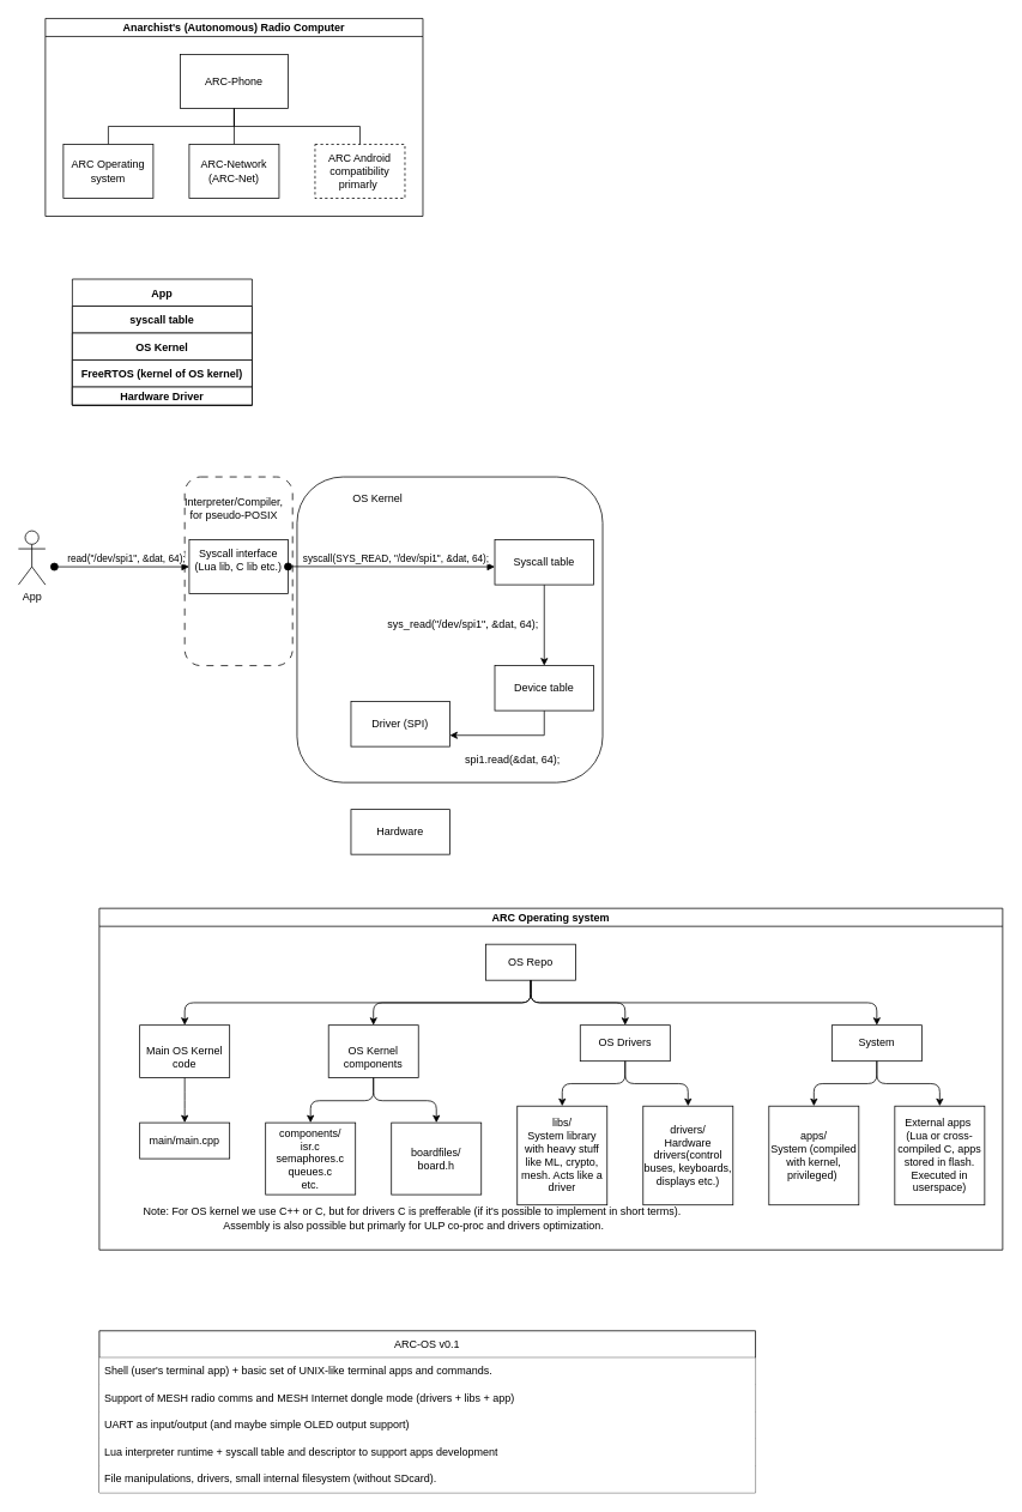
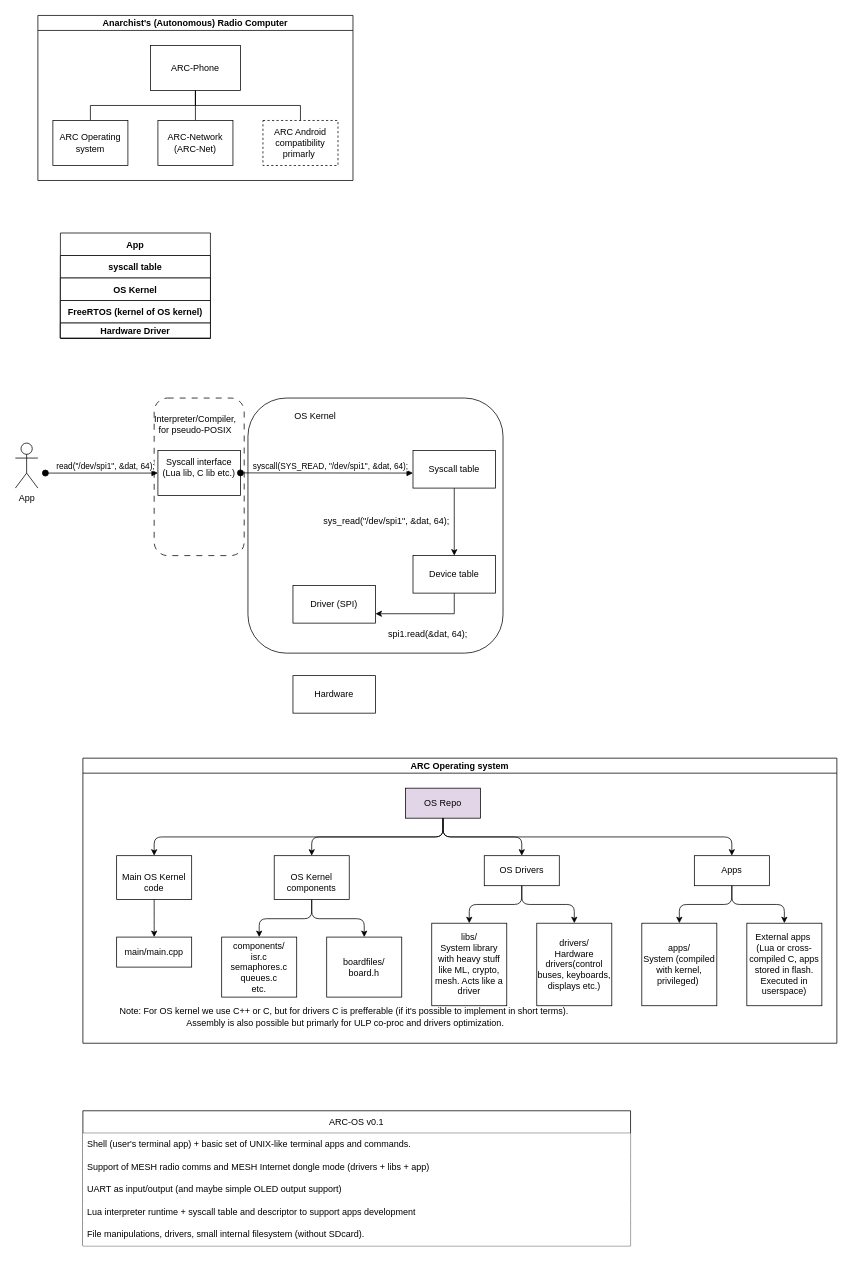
- <mxCell id="34" value="OS Repo" style="whiteSpace=wrap;html=1;" vertex="1" parent="33"><mxGeometry x="430" y="40" width="100" height="40" as="geometry" /></mxCell>
+ <mxCell id="34" value="OS Repo" style="whiteSpace=wrap;html=1;fillColor=#e1d5e7;" vertex="1" parent="33"><mxGeometry x="430" y="40" width="100" height="40" as="geometry" /></mxCell>
- <mxCell id="42" value="System" style="whiteSpace=wrap;html=1;" vertex="1" parent="33"><mxGeometry x="815" y="130" width="100" height="40" as="geometry" /></mxCell>
+ <mxCell id="42" value="Apps" style="whiteSpace=wrap;html=1;" vertex="1" parent="33"><mxGeometry x="815" y="130" width="100" height="40" as="geometry" /></mxCell>
